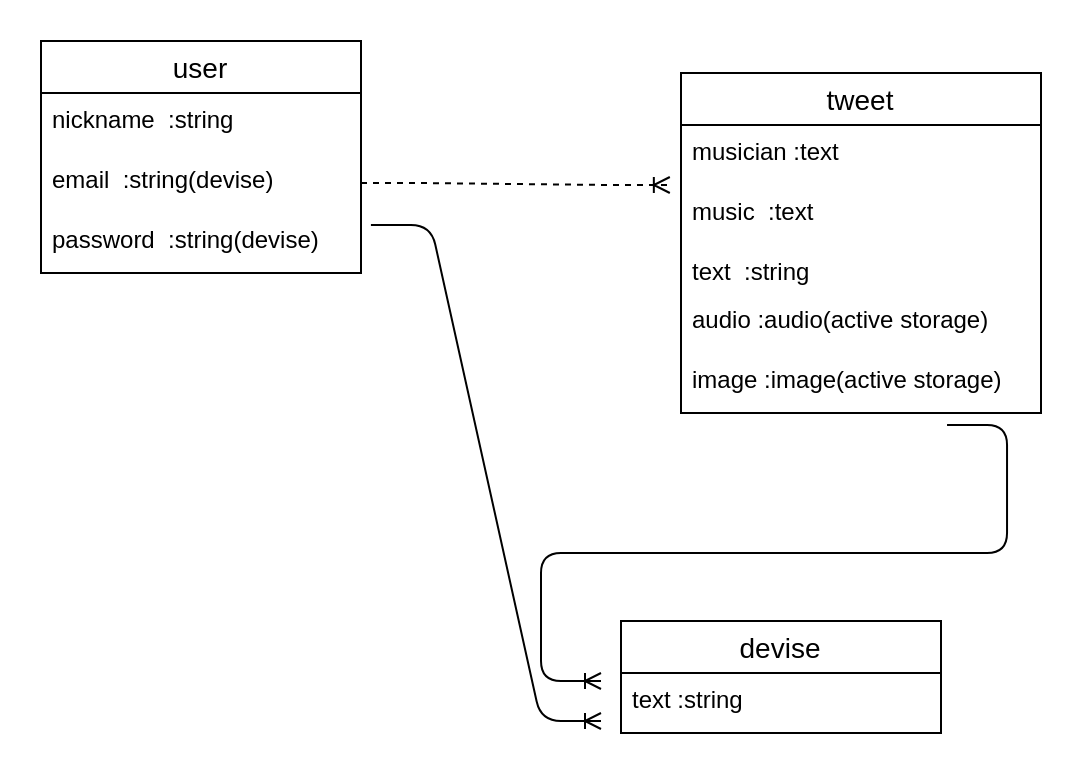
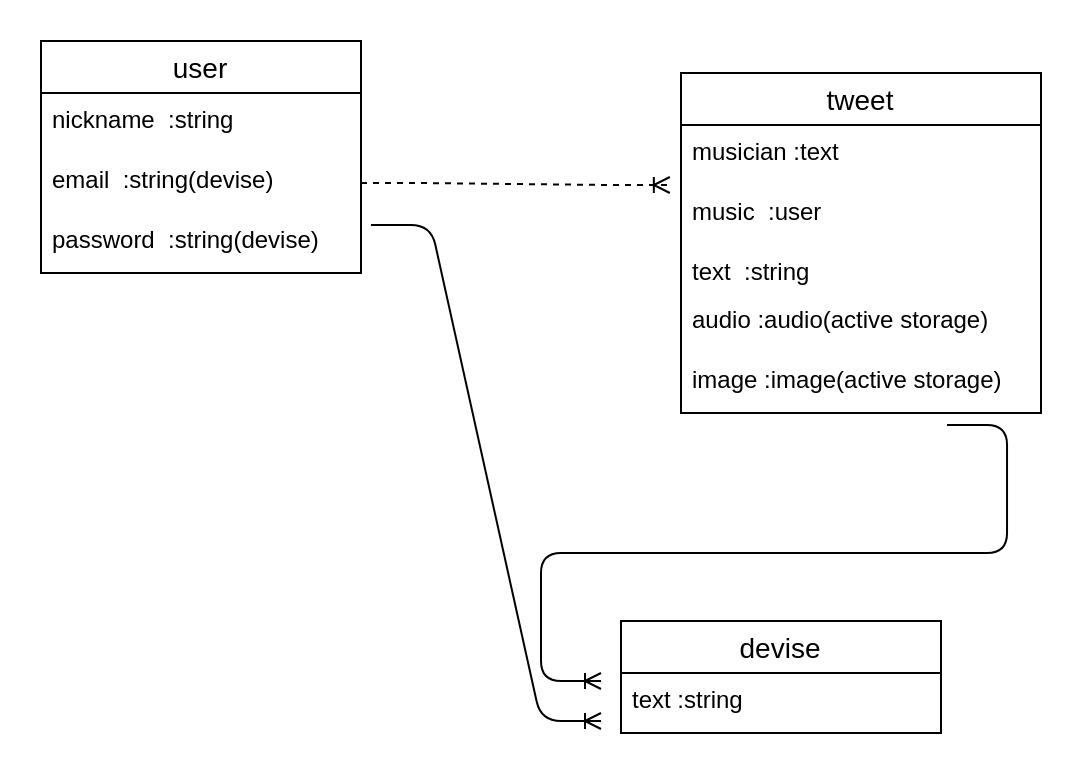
- <mxCell id="9" value="music  :text" style="text;strokeColor=none;fillColor=none;spacingLeft=4;spacingRight=4;overflow=hidden;rotatable=0;points=[[0,0.5],[1,0.5]];portConstraint=eastwest;fontSize=12;" vertex="1" parent="7"><mxGeometry y="56" width="180" height="30" as="geometry" /></mxCell>
+ <mxCell id="9" value="music  :user" style="text;strokeColor=none;fillColor=none;spacingLeft=4;spacingRight=4;overflow=hidden;rotatable=0;points=[[0,0.5],[1,0.5]];portConstraint=eastwest;fontSize=12;" vertex="1" parent="7"><mxGeometry y="56" width="180" height="30" as="geometry" /></mxCell>
